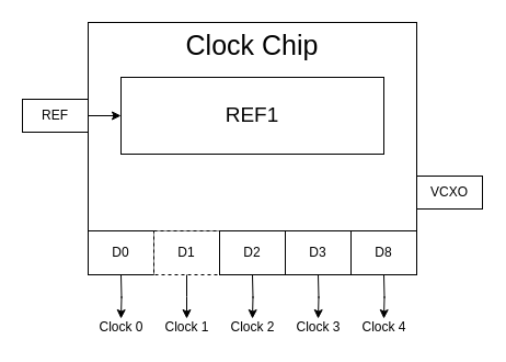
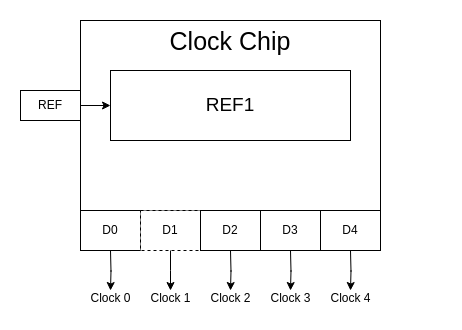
- <mxCell id="3" value="VCXO" style="rounded=0;whiteSpace=wrap;html=1;" vertex="1" parent="1"><mxGeometry x="380" y="160" width="60" height="30" as="geometry" /></mxCell>
- <mxCell id="8" value="D8" style="rounded=0;whiteSpace=wrap;html=1;" vertex="1" parent="1"><mxGeometry x="320" y="210" width="60" height="40" as="geometry" /></mxCell>
+ <mxCell id="8" value="D4" style="rounded=0;whiteSpace=wrap;html=1;" vertex="1" parent="1"><mxGeometry x="320" y="210" width="60" height="40" as="geometry" /></mxCell>
